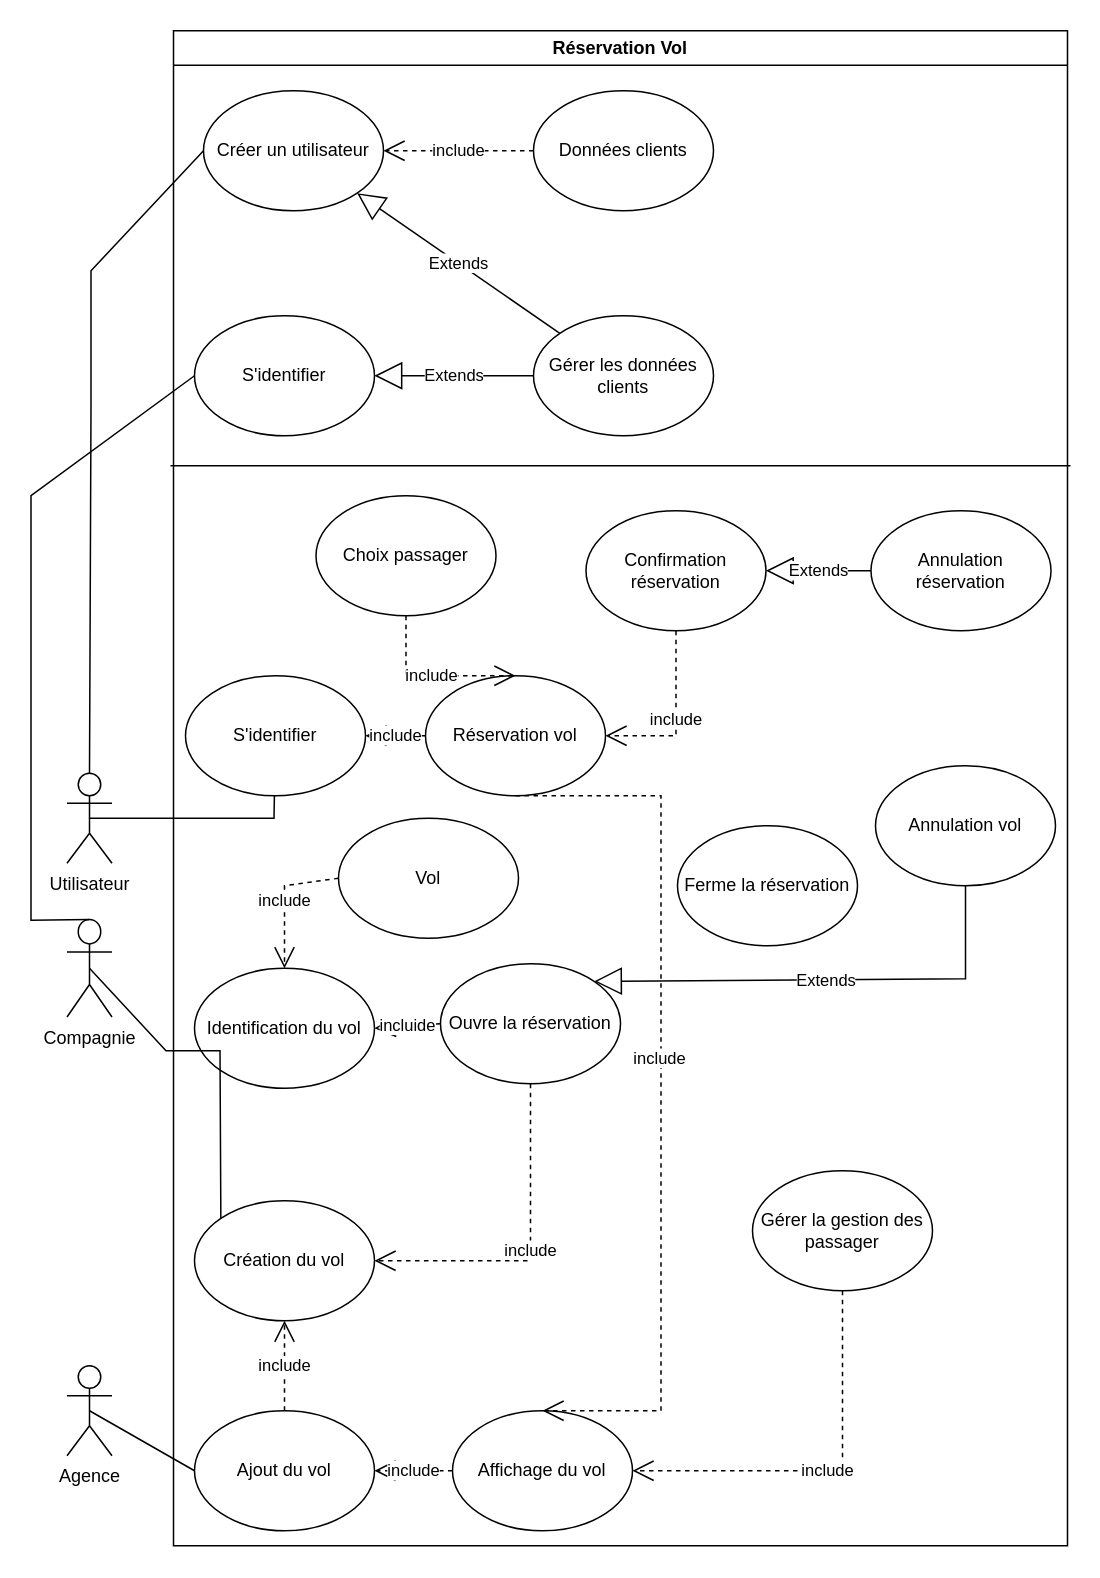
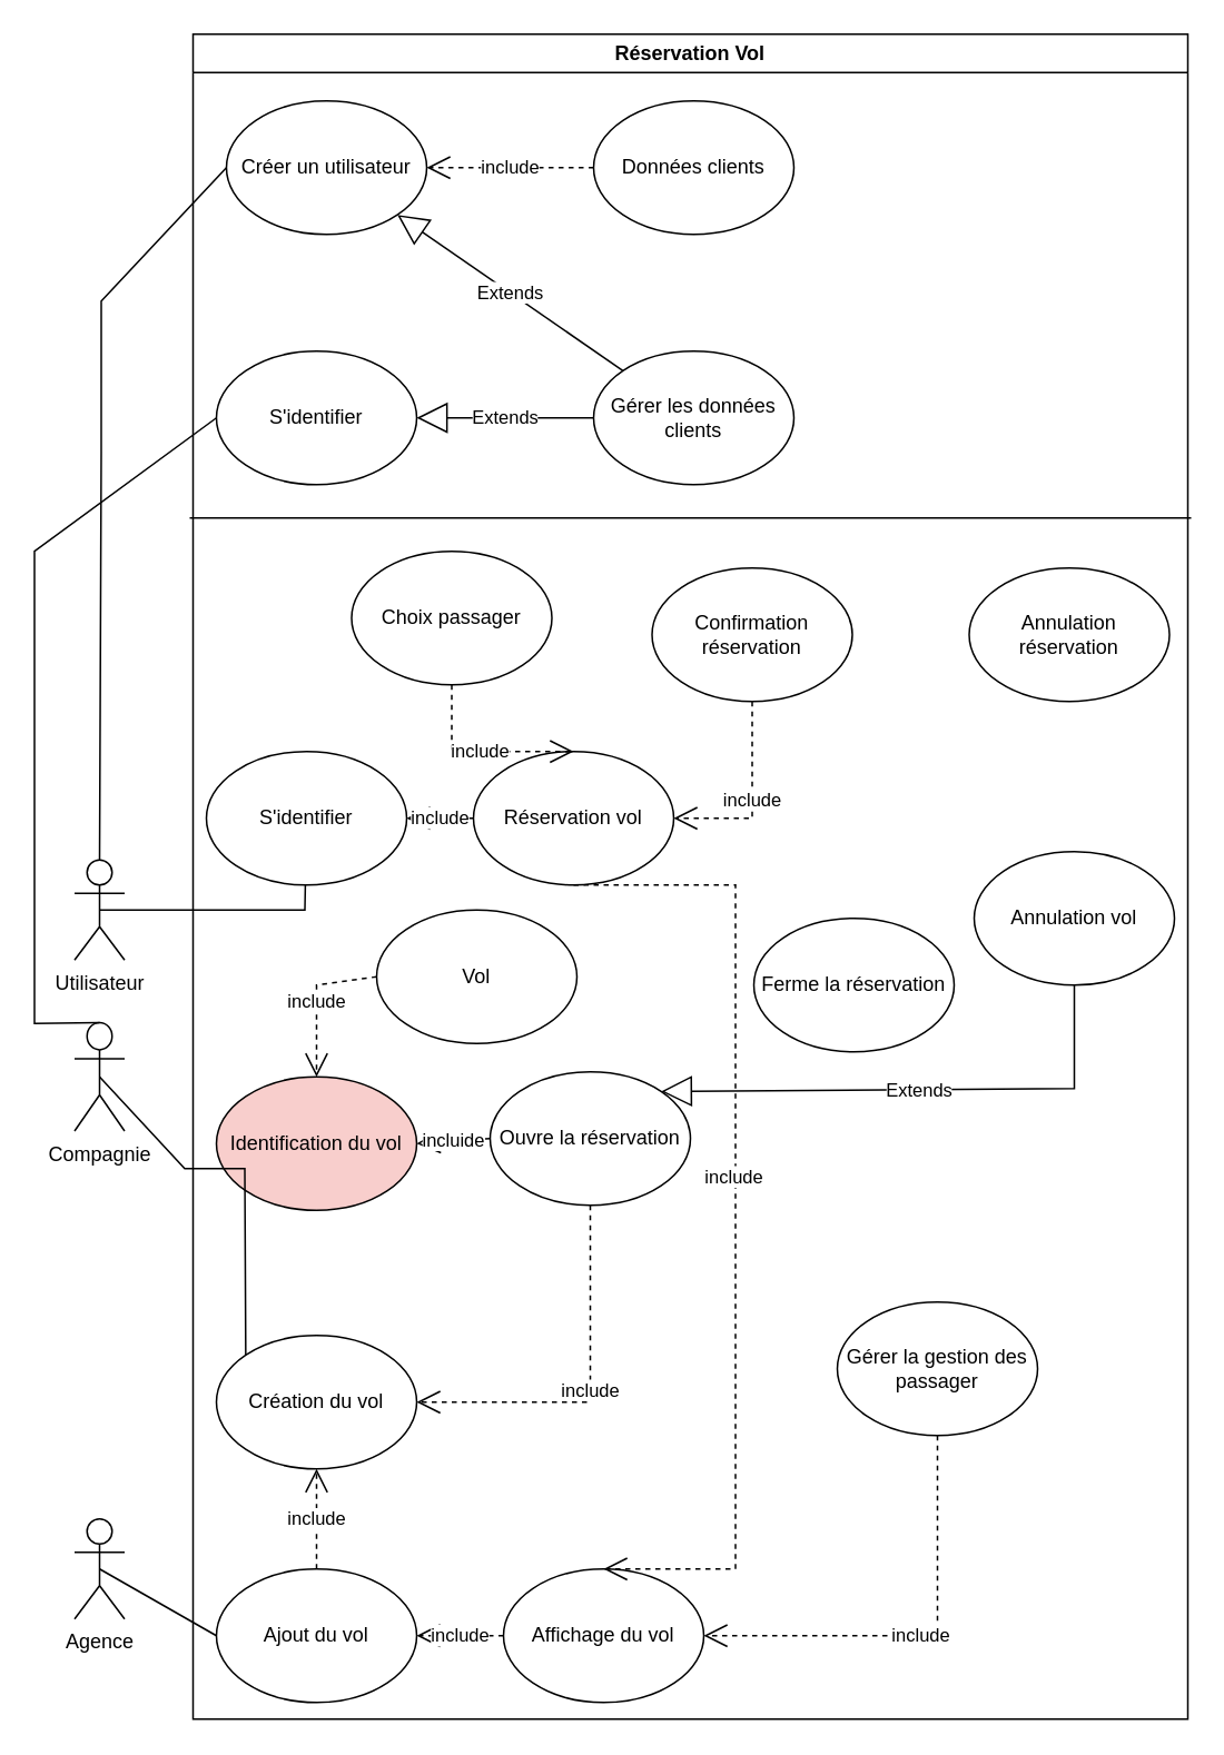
- <mxCell id="35" value="Extends" style="endArrow=block;endSize=16;endFill=0;html=1;rounded=0;entryX=1;entryY=0.5;entryDx=0;entryDy=0;exitX=0;exitY=0.5;exitDx=0;exitDy=0;" edge="1" parent="2" source="8" target="7"><mxGeometry width="160" relative="1" as="geometry"><mxPoint x="145" y="670" as="sourcePoint" /><mxPoint x="305" y="670" as="targetPoint" /></mxGeometry></mxCell>
- <mxCell id="9" value="Identification du vol" style="ellipse;whiteSpace=wrap;html=1;" parent="2" vertex="1"><mxGeometry x="14" y="625" width="120" height="80" as="geometry" /></mxCell>
+ <mxCell id="9" value="Identification du vol" style="ellipse;whiteSpace=wrap;html=1;fillColor=#f8cecc;" parent="2" vertex="1"><mxGeometry x="14" y="625" width="120" height="80" as="geometry" /></mxCell>
